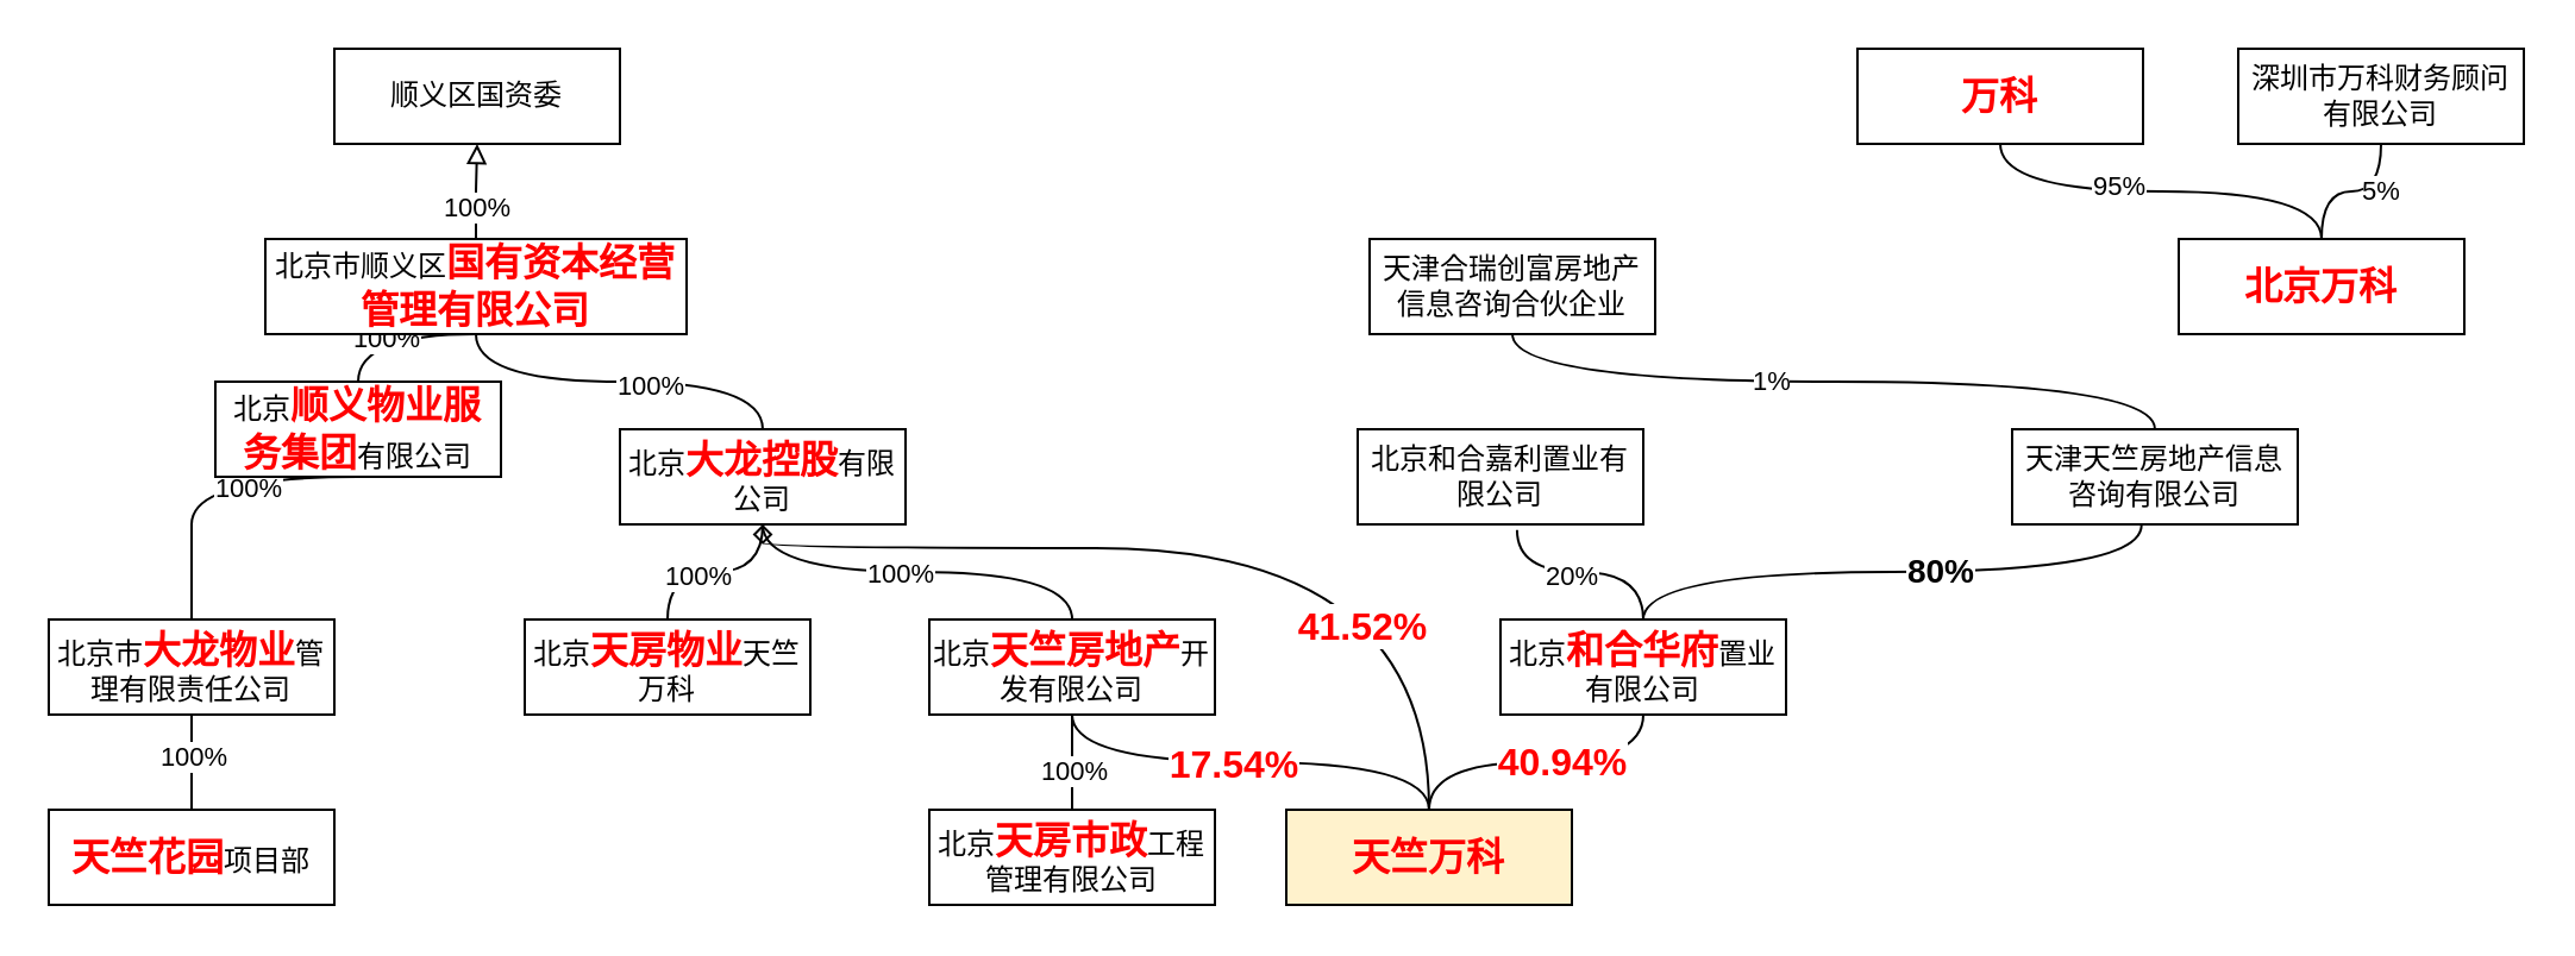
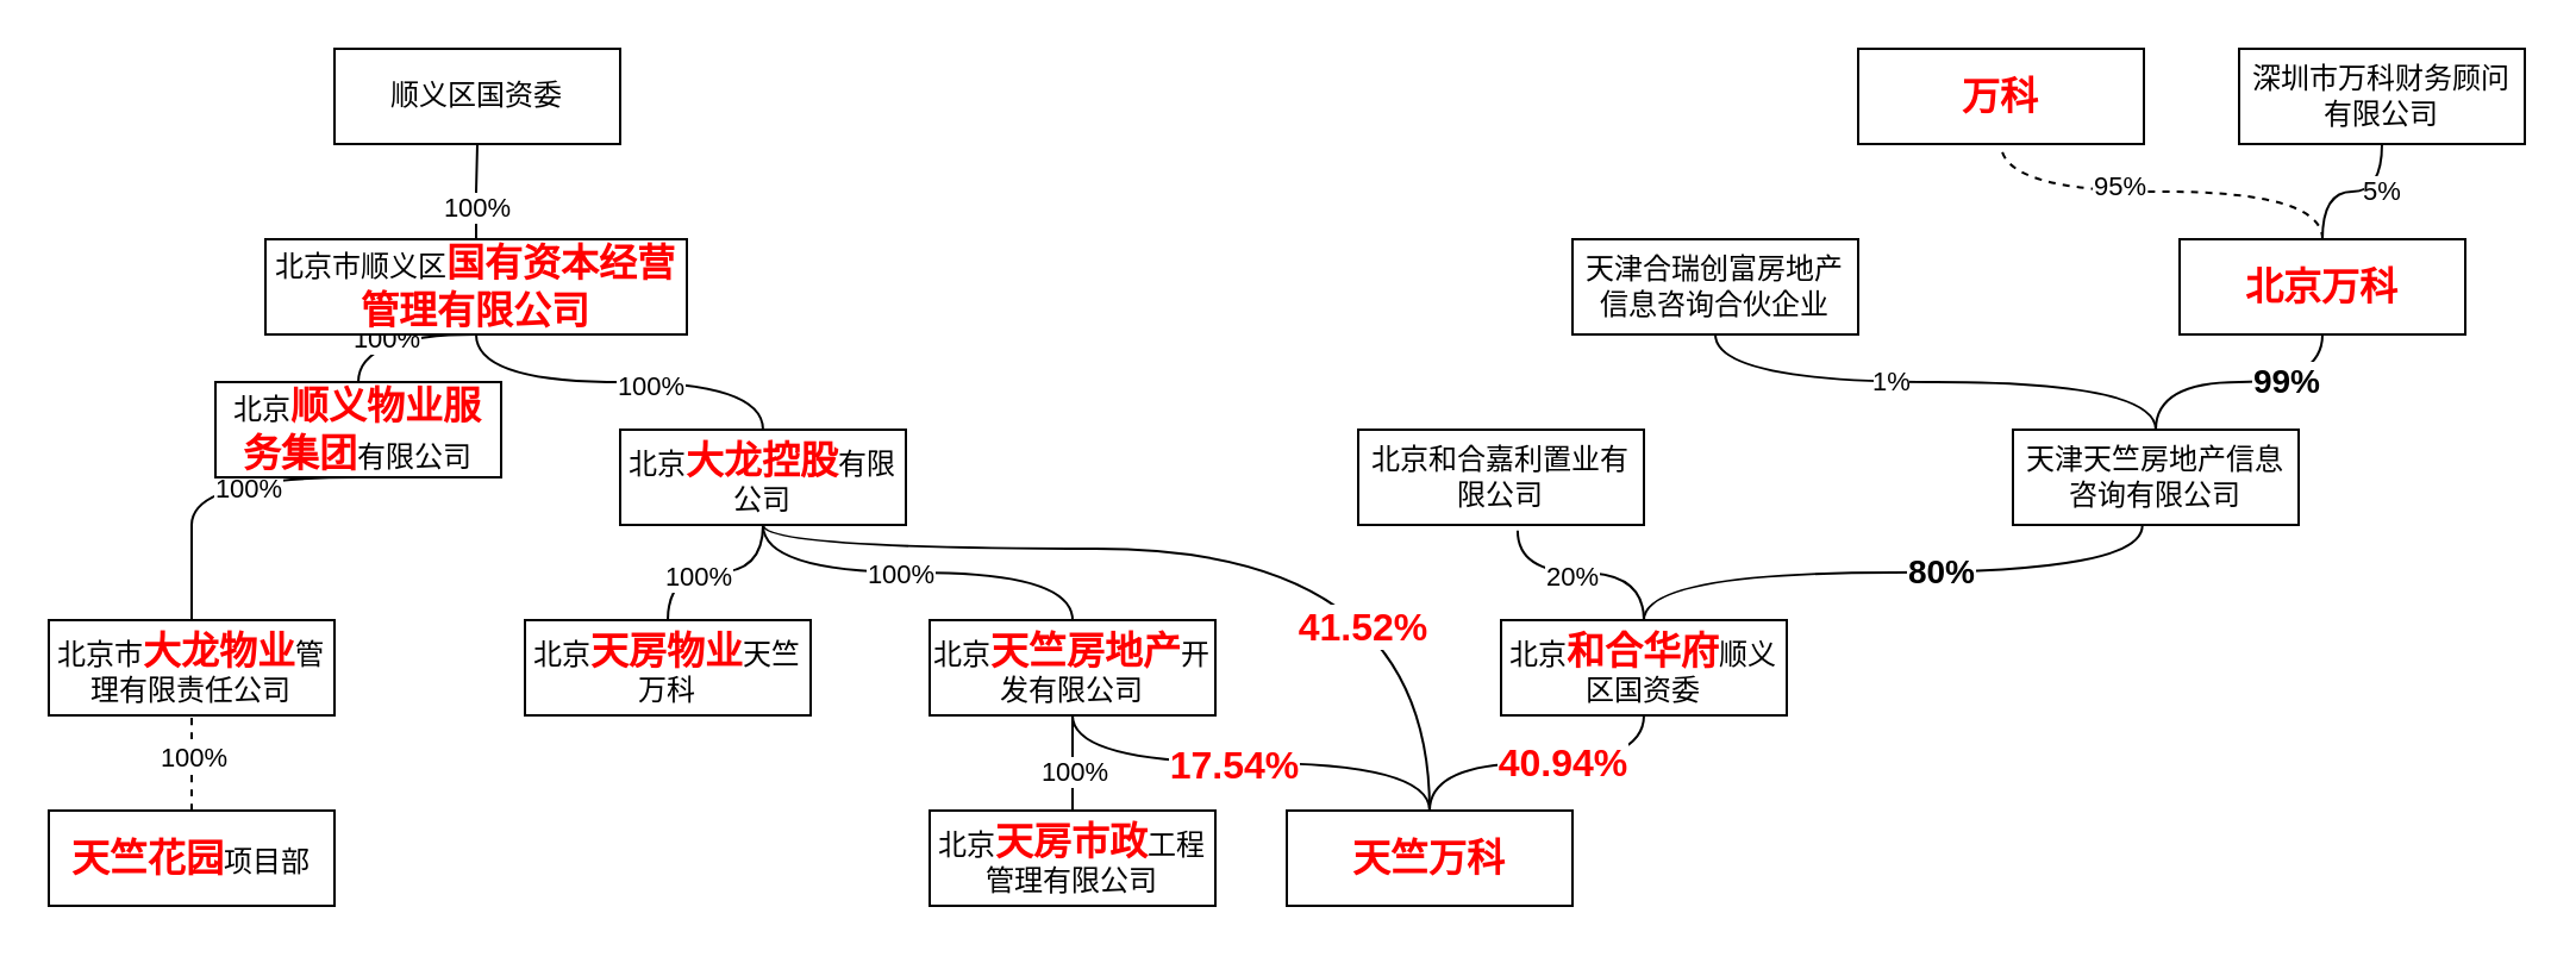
- <mxCell id="11" style="edgeStyle=orthogonalEdgeStyle;rounded=0;orthogonalLoop=1;jettySize=auto;html=1;exitX=0.5;exitY=0;exitDx=0;exitDy=0;entryX=0.5;entryY=1;entryDx=0;entryDy=0;endArrow=block;endFill=0;" parent="1" source="13" target="14" edge="1"><mxGeometry relative="1" as="geometry"><Array as="points"><mxPoint x="200" y="80" /><mxPoint x="200" y="80" /></Array></mxGeometry></mxCell>
+ <mxCell id="11" style="edgeStyle=orthogonalEdgeStyle;rounded=0;orthogonalLoop=1;jettySize=auto;html=1;exitX=0.5;exitY=0;exitDx=0;exitDy=0;entryX=0.5;entryY=1;entryDx=0;entryDy=0;endArrow=none;endFill=0;" parent="1" source="13" target="14" edge="1"><mxGeometry relative="1" as="geometry"><Array as="points"><mxPoint x="200" y="80" /><mxPoint x="200" y="80" /></Array></mxGeometry></mxCell>
- <mxCell id="47" style="edgeStyle=orthogonalEdgeStyle;curved=1;rounded=0;orthogonalLoop=1;jettySize=auto;html=1;exitX=0.5;exitY=0;exitDx=0;exitDy=0;entryX=0.5;entryY=1;entryDx=0;entryDy=0;endArrow=none;endFill=0;" parent="1" source="51" target="52" edge="1"><mxGeometry relative="1" as="geometry" /></mxCell>
+ <mxCell id="47" style="edgeStyle=orthogonalEdgeStyle;curved=1;rounded=0;orthogonalLoop=1;jettySize=auto;html=1;exitX=0.5;exitY=0;exitDx=0;exitDy=0;entryX=0.5;entryY=1;entryDx=0;entryDy=0;endArrow=none;endFill=0;dashed=1;" parent="1" source="51" target="52" edge="1"><mxGeometry relative="1" as="geometry" /></mxCell>
- <mxCell id="46" value="天津合瑞创富房地产信息咨询合伙企业" style="whiteSpace=wrap;html=1;align=center;verticalAlign=middle;treeFolding=1;treeMoving=1;" parent="1" vertex="1"><mxGeometry x="575" y="100" width="120" height="40" as="geometry" /></mxCell>
+ <mxCell id="46" value="天津合瑞创富房地产信息咨询合伙企业" style="whiteSpace=wrap;html=1;align=center;verticalAlign=middle;treeFolding=1;treeMoving=1;" parent="1" vertex="1"><mxGeometry x="660" y="100" width="120" height="40" as="geometry" /></mxCell>
+ <mxCell id="35" style="edgeStyle=orthogonalEdgeStyle;curved=1;rounded=0;orthogonalLoop=1;jettySize=auto;html=1;exitX=0.5;exitY=0;exitDx=0;exitDy=0;entryX=0.5;entryY=1;entryDx=0;entryDy=0;endArrow=none;endFill=0;" parent="1" source="37" target="51" edge="1"><mxGeometry relative="1" as="geometry" /></mxCell>
+ <mxCell id="36" value="&lt;b&gt;&lt;font style=&quot;font-size: 14px;&quot;&gt;99%&lt;/font&gt;&lt;/b&gt;" style="edgeLabel;html=1;align=center;verticalAlign=middle;resizable=0;points=[];" parent="35" vertex="1" connectable="0"><mxGeometry x="0.346" y="1" relative="1" as="geometry"><mxPoint as="offset" /></mxGeometry></mxCell>
- <mxCell id="40" style="edgeStyle=orthogonalEdgeStyle;curved=1;rounded=0;orthogonalLoop=1;jettySize=auto;html=1;entryX=0.5;entryY=1;entryDx=0;entryDy=0;endArrow=diamond;endFill=0;exitX=0.5;exitY=0;exitDx=0;exitDy=0;" parent="1" source="44" target="17" edge="1"><mxGeometry relative="1" as="geometry"><Array as="points"><mxPoint x="600" y="230" /><mxPoint x="320" y="230" /></Array></mxGeometry></mxCell>
+ <mxCell id="40" style="edgeStyle=orthogonalEdgeStyle;curved=1;rounded=0;orthogonalLoop=1;jettySize=auto;html=1;entryX=0.5;entryY=1;entryDx=0;entryDy=0;endArrow=none;endFill=0;exitX=0.5;exitY=0;exitDx=0;exitDy=0;" parent="1" source="44" target="17" edge="1"><mxGeometry relative="1" as="geometry"><Array as="points"><mxPoint x="600" y="230" /><mxPoint x="320" y="230" /></Array></mxGeometry></mxCell>
- <mxCell id="32" value="北京&lt;font color=&quot;#ff0000&quot; style=&quot;font-size: 16px;&quot;&gt;&lt;b&gt;和合华府&lt;/b&gt;&lt;/font&gt;置业有限公司" style="whiteSpace=wrap;html=1;align=center;verticalAlign=middle;treeFolding=1;treeMoving=1;" parent="1" vertex="1"><mxGeometry x="630" y="260" width="120" height="40" as="geometry" /></mxCell>
+ <mxCell id="32" value="北京&lt;font color=&quot;#ff0000&quot; style=&quot;font-size: 16px;&quot;&gt;&lt;b&gt;和合华府&lt;/b&gt;&lt;/font&gt;顺义区国资委" style="whiteSpace=wrap;html=1;align=center;verticalAlign=middle;treeFolding=1;treeMoving=1;" parent="1" vertex="1"><mxGeometry x="630" y="260" width="120" height="40" as="geometry" /></mxCell>
- <mxCell id="2" style="edgeStyle=orthogonalEdgeStyle;curved=1;rounded=0;orthogonalLoop=1;jettySize=auto;html=1;exitX=0.5;exitY=0;exitDx=0;exitDy=0;entryX=0.5;entryY=1;entryDx=0;entryDy=0;endArrow=none;endFill=0;" parent="1" source="4" target="7" edge="1"><mxGeometry relative="1" as="geometry" /></mxCell>
+ <mxCell id="2" style="edgeStyle=orthogonalEdgeStyle;curved=1;rounded=0;orthogonalLoop=1;jettySize=auto;html=1;exitX=0.5;exitY=0;exitDx=0;exitDy=0;entryX=0.5;entryY=1;entryDx=0;entryDy=0;endArrow=none;endFill=0;dashed=1;" parent="1" source="4" target="7" edge="1"><mxGeometry relative="1" as="geometry" /></mxCell>
- <mxCell id="44" value="&lt;font color=&quot;#ff0000&quot; style=&quot;font-size: 16px;&quot;&gt;&lt;b&gt;天竺万科&lt;/b&gt;&lt;/font&gt;" style="whiteSpace=wrap;html=1;align=center;verticalAlign=middle;treeFolding=1;treeMoving=1;fillColor=#fff2cc;" parent="1" vertex="1"><mxGeometry x="540" y="340" width="120" height="40" as="geometry" /></mxCell>
+ <mxCell id="44" value="&lt;font color=&quot;#ff0000&quot; style=&quot;font-size: 16px;&quot;&gt;&lt;b&gt;天竺万科&lt;/b&gt;&lt;/font&gt;" style="whiteSpace=wrap;html=1;align=center;verticalAlign=middle;treeFolding=1;treeMoving=1;" parent="1" vertex="1"><mxGeometry x="540" y="340" width="120" height="40" as="geometry" /></mxCell>
